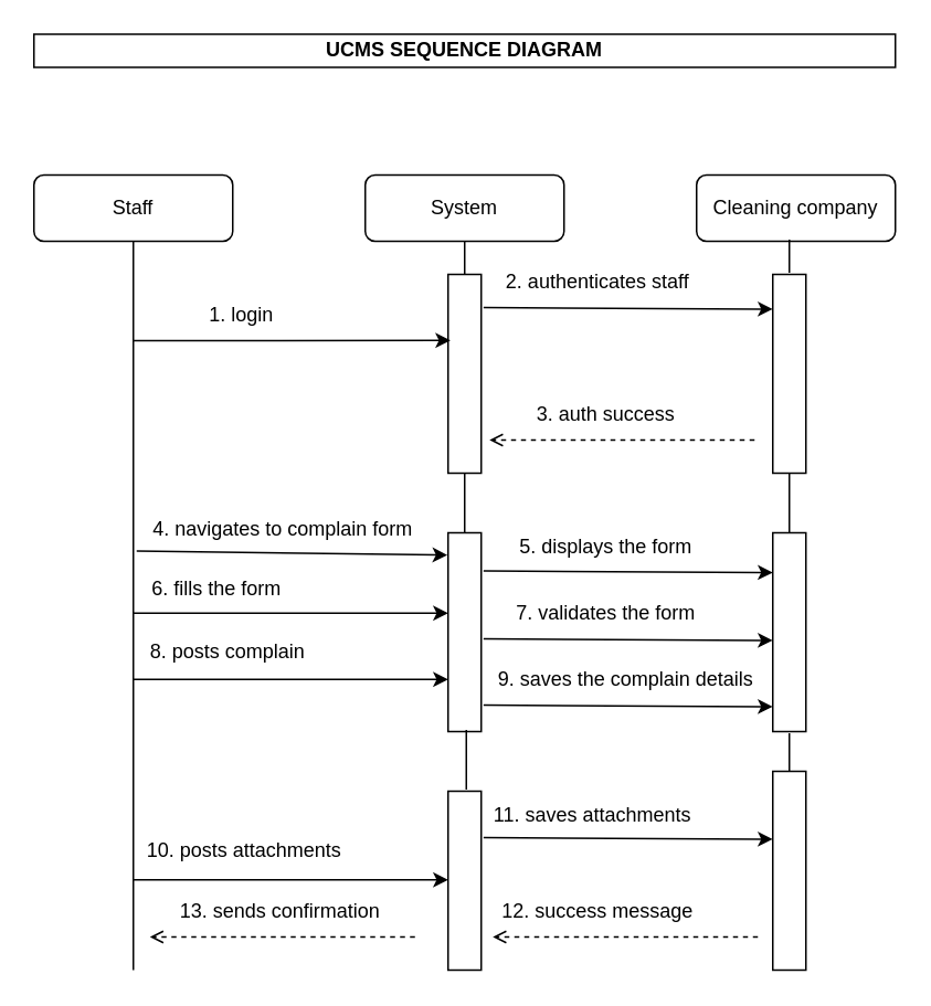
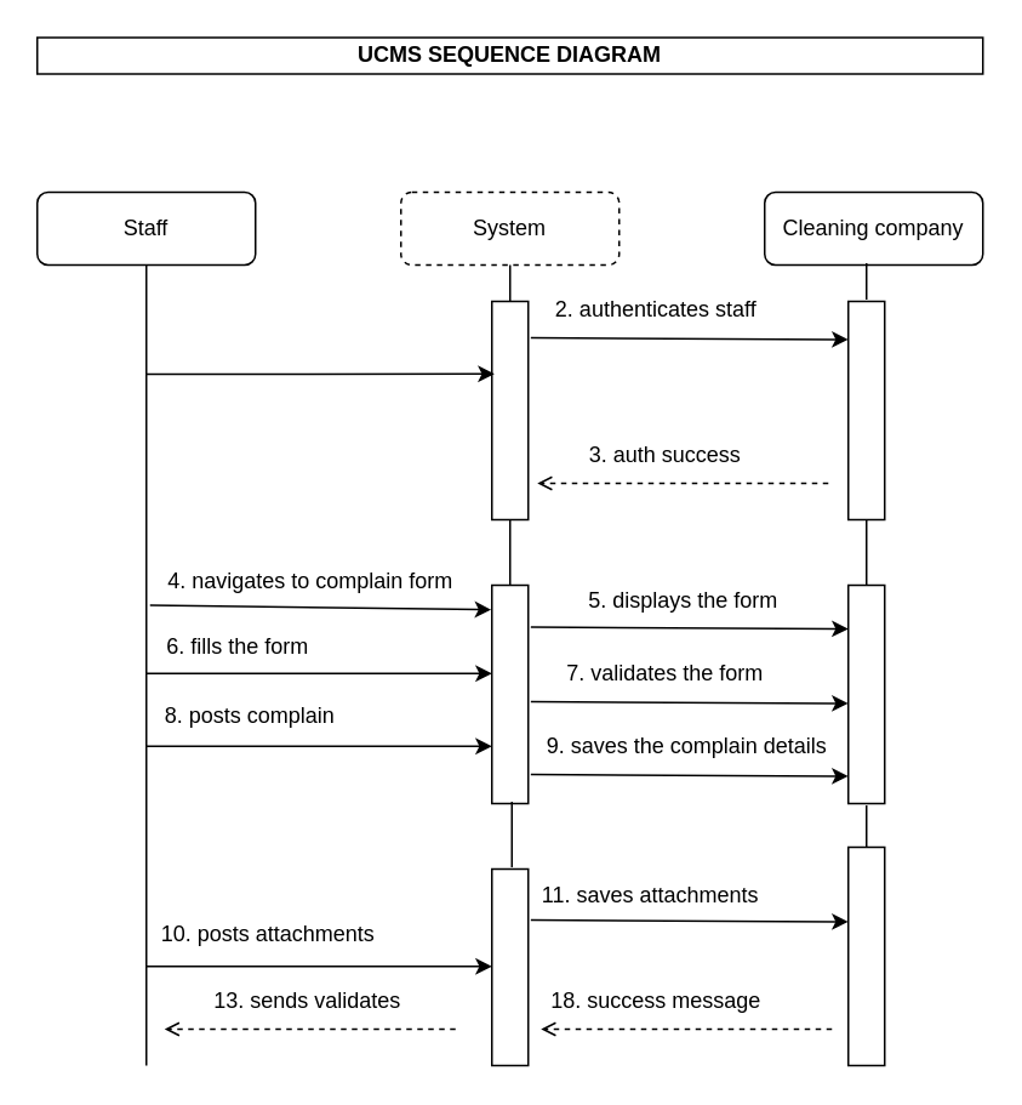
- <mxCell id="4" value="System" style="rounded=1;whiteSpace=wrap;html=1;movable=0;resizable=0;rotatable=0;deletable=0;editable=0;connectable=0;" parent="1" vertex="1"><mxGeometry x="220" y="105" width="120" height="40" as="geometry" /></mxCell>
+ <mxCell id="4" value="System" style="rounded=1;whiteSpace=wrap;html=1;movable=0;resizable=0;rotatable=0;deletable=0;editable=0;connectable=0;dashed=1;" parent="1" vertex="1"><mxGeometry x="220" y="105" width="120" height="40" as="geometry" /></mxCell>
- <mxCell id="13" value="1. login" style="text;html=1;align=center;verticalAlign=middle;resizable=0;points=[];autosize=1;strokeColor=none;fillColor=none;movable=0;rotatable=0;deletable=0;editable=0;connectable=0;" parent="1" vertex="1"><mxGeometry x="115" y="175" width="60" height="30" as="geometry" /></mxCell>
- <mxCell id="29" value="5. displays the form" style="text;html=1;align=center;verticalAlign=middle;resizable=0;points=[];autosize=1;strokeColor=none;fillColor=none;movable=0;rotatable=0;deletable=0;editable=0;connectable=0;" parent="1" vertex="1"><mxGeometry x="300" y="315" width="130" height="30" as="geometry" /></mxCell>
+ <mxCell id="29" value="5. displays the form" style="text;html=1;align=center;verticalAlign=middle;resizable=0;points=[];autosize=1;strokeColor=none;fillColor=none;movable=0;rotatable=0;deletable=0;editable=0;connectable=0;" parent="1" vertex="1"><mxGeometry x="310" y="315" width="130" height="30" as="geometry" /></mxCell>
- <mxCell id="39" value="13. sends confirmation&amp;nbsp;" style="text;html=1;align=center;verticalAlign=middle;resizable=0;points=[];autosize=1;strokeColor=none;fillColor=none;movable=0;rotatable=0;deletable=0;editable=0;connectable=0;" parent="1" vertex="1"><mxGeometry x="95" y="535" width="150" height="30" as="geometry" /></mxCell>
+ <mxCell id="39" value="13. sends validates&amp;nbsp;" style="text;html=1;align=center;verticalAlign=middle;resizable=0;points=[];autosize=1;strokeColor=none;fillColor=none;movable=0;rotatable=0;deletable=0;editable=0;connectable=0;" parent="1" vertex="1"><mxGeometry x="95" y="535" width="150" height="30" as="geometry" /></mxCell>
- <mxCell id="37" value="12. success message" style="text;html=1;align=center;verticalAlign=middle;resizable=0;points=[];autosize=1;strokeColor=none;fillColor=none;movable=0;rotatable=0;deletable=0;editable=0;connectable=0;" parent="1" vertex="1"><mxGeometry x="290" y="535" width="140" height="30" as="geometry" /></mxCell>
+ <mxCell id="37" value="18. success message" style="text;html=1;align=center;verticalAlign=middle;resizable=0;points=[];autosize=1;strokeColor=none;fillColor=none;movable=0;rotatable=0;deletable=0;editable=0;connectable=0;" parent="1" vertex="1"><mxGeometry x="290" y="535" width="140" height="30" as="geometry" /></mxCell>
